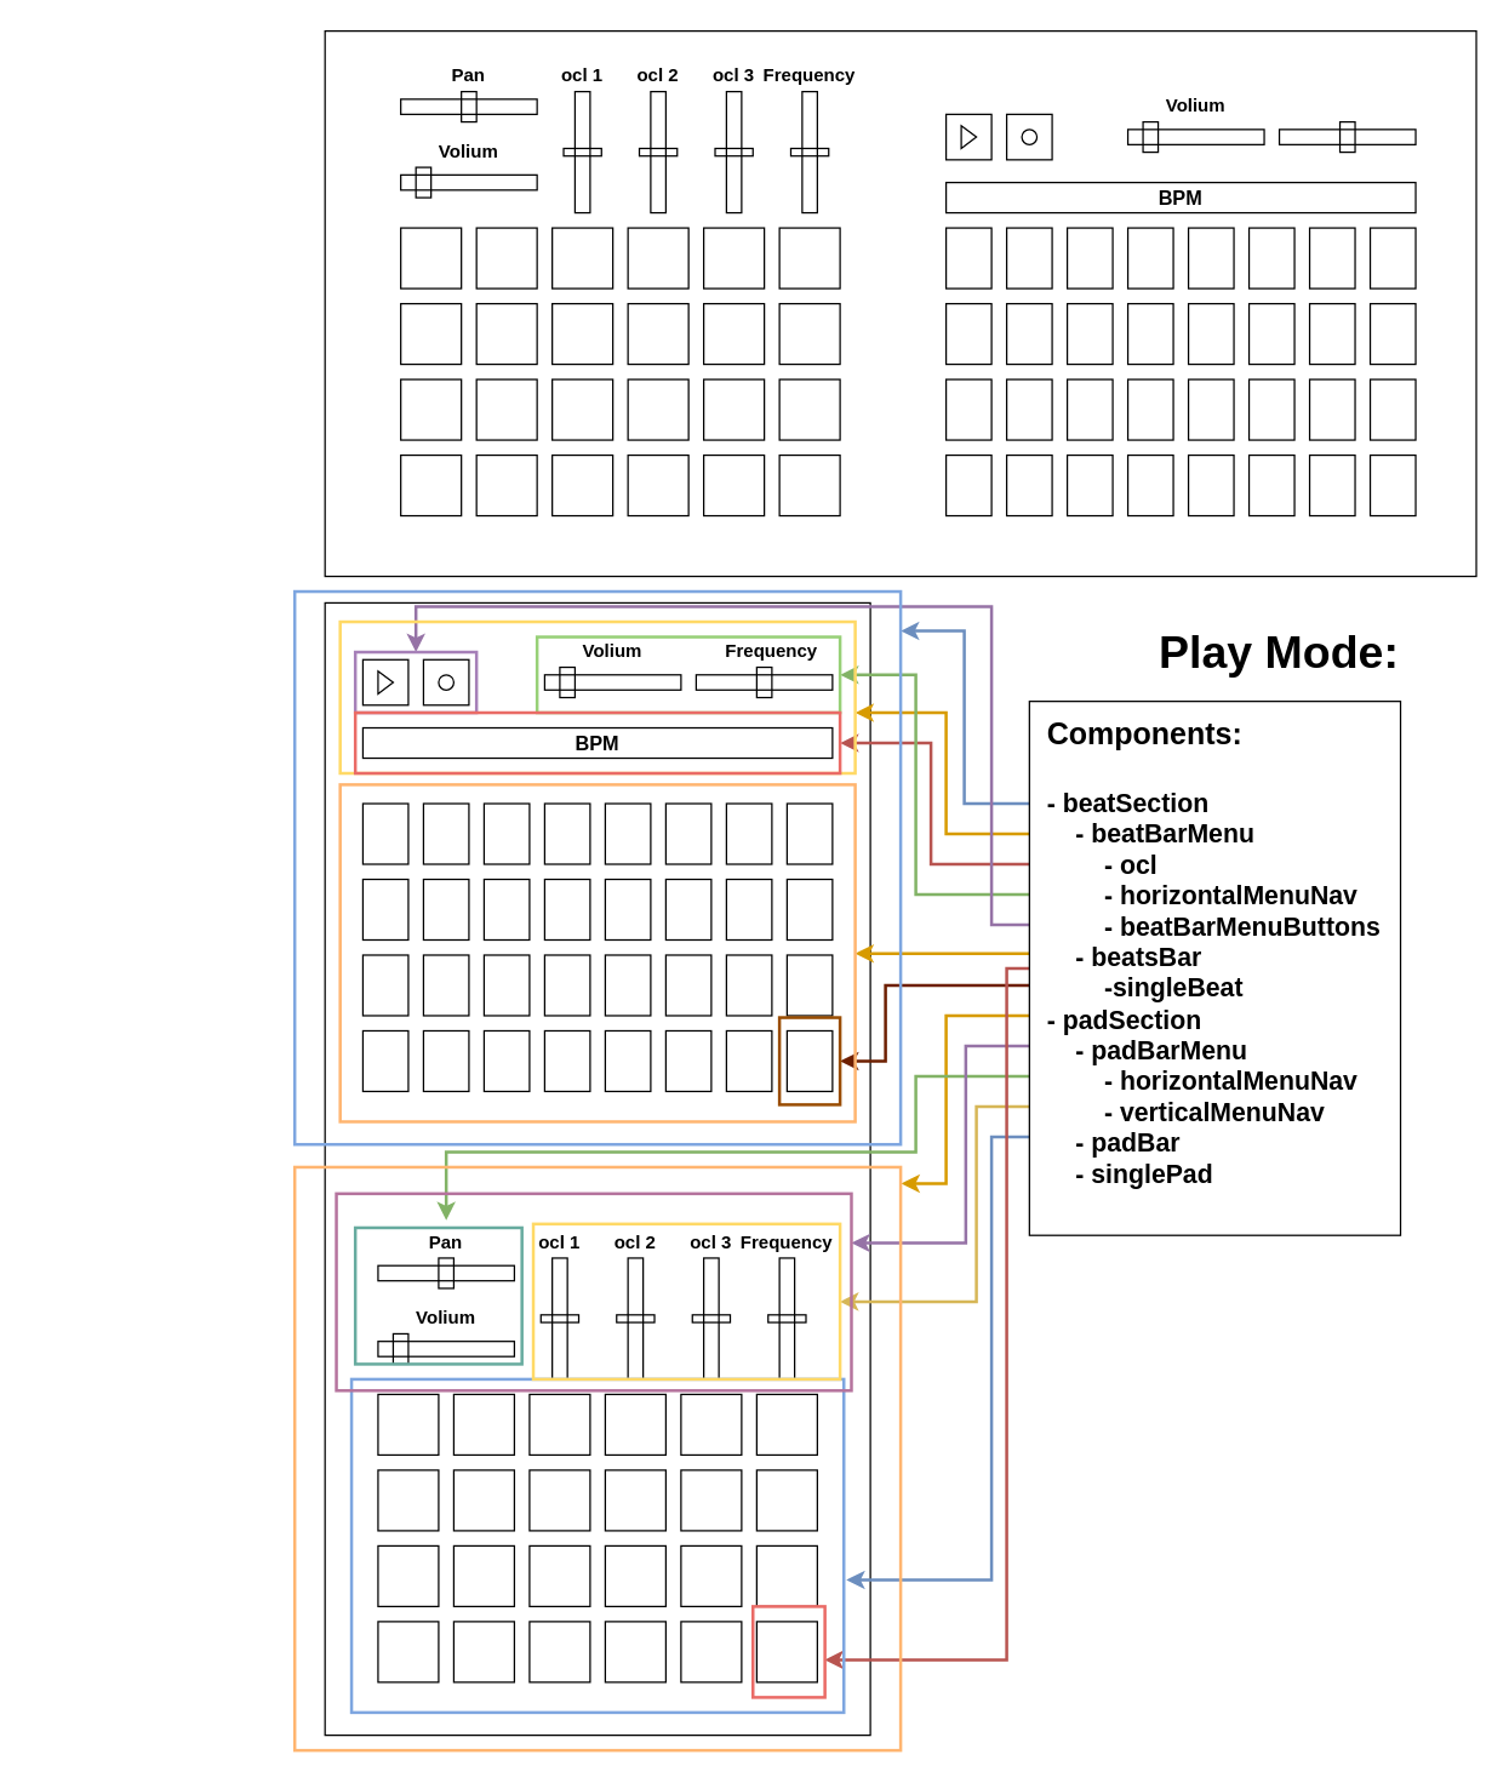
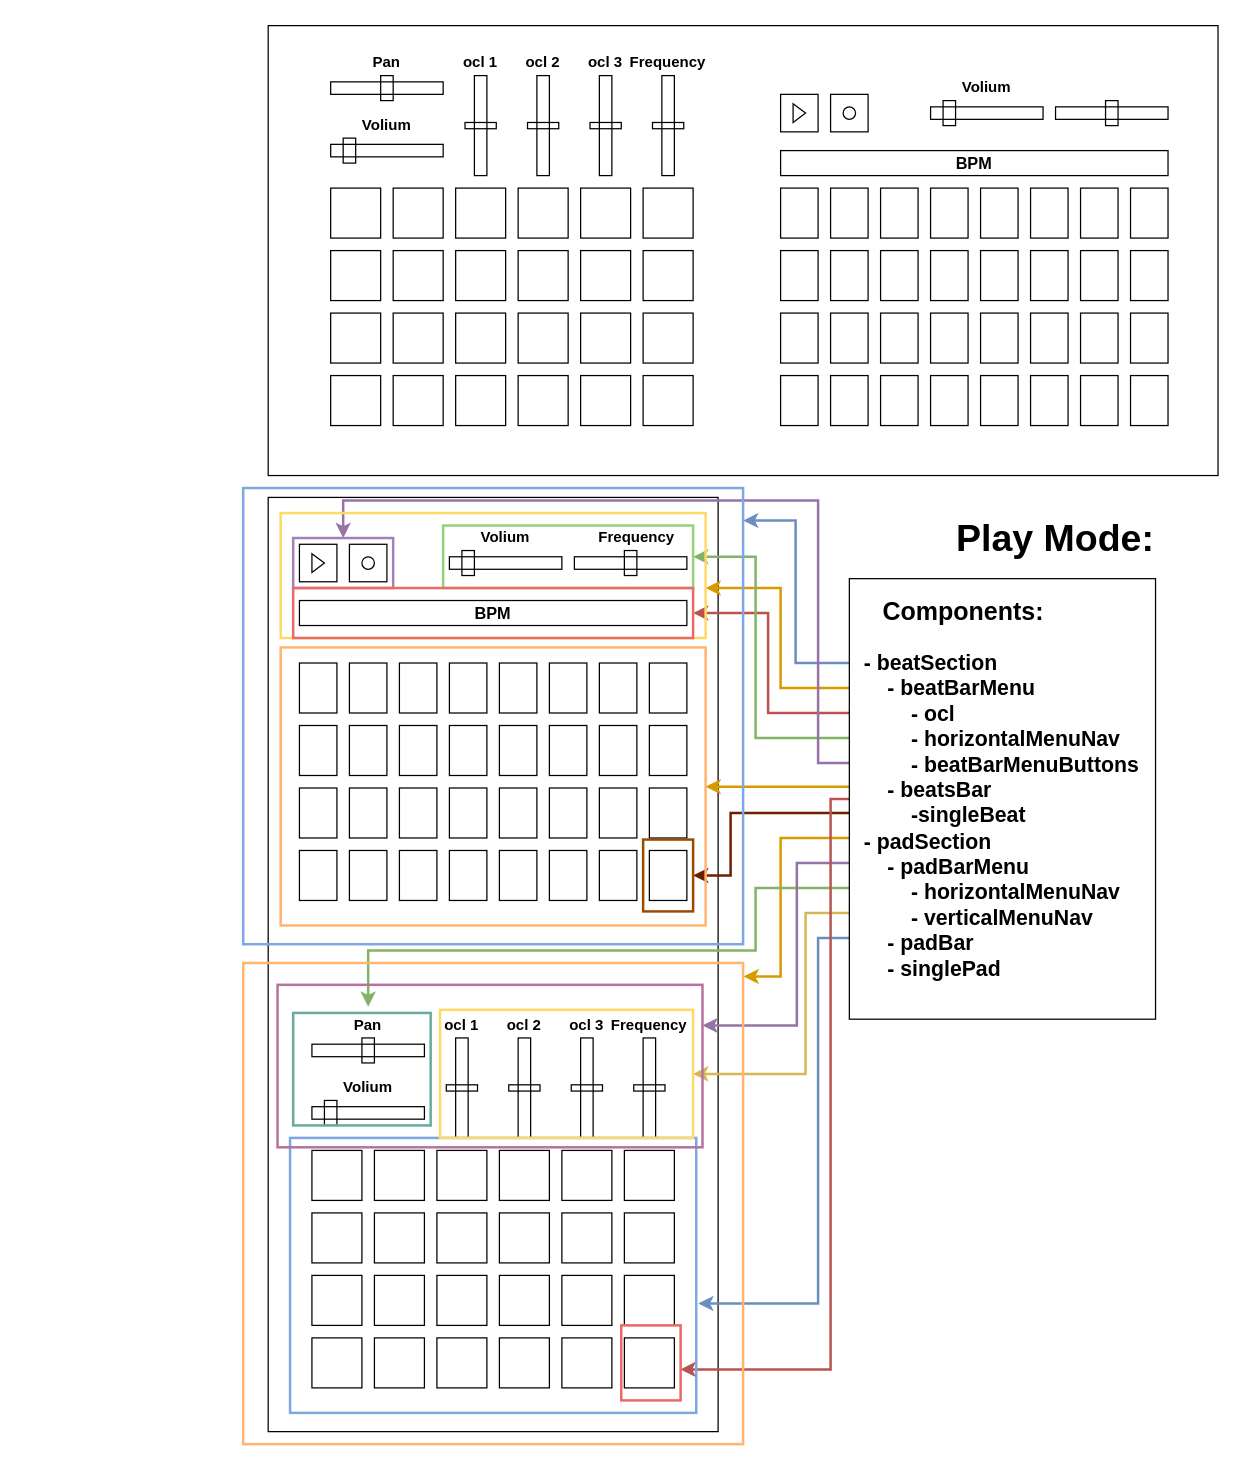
- <mxCell id="188" value="&lt;span style=&quot;font-size: 20px&quot;&gt;&lt;b&gt;Components:&lt;/b&gt;&lt;/span&gt;" style="text;html=1;strokeColor=none;fillColor=none;align=left;verticalAlign=middle;whiteSpace=wrap;rounded=0;" vertex="1" parent="1"><mxGeometry x="689" y="467.5" width="170" height="30" as="geometry" /></mxCell>
+ <mxCell id="188" value="&lt;span style=&quot;font-size: 20px&quot;&gt;&lt;b&gt;Components:&lt;/b&gt;&lt;/span&gt;" style="text;html=1;strokeColor=none;fillColor=none;align=left;verticalAlign=middle;whiteSpace=wrap;rounded=0;" vertex="1" parent="1"><mxGeometry x="704" y="472.5" width="170" height="30" as="geometry" /></mxCell>
